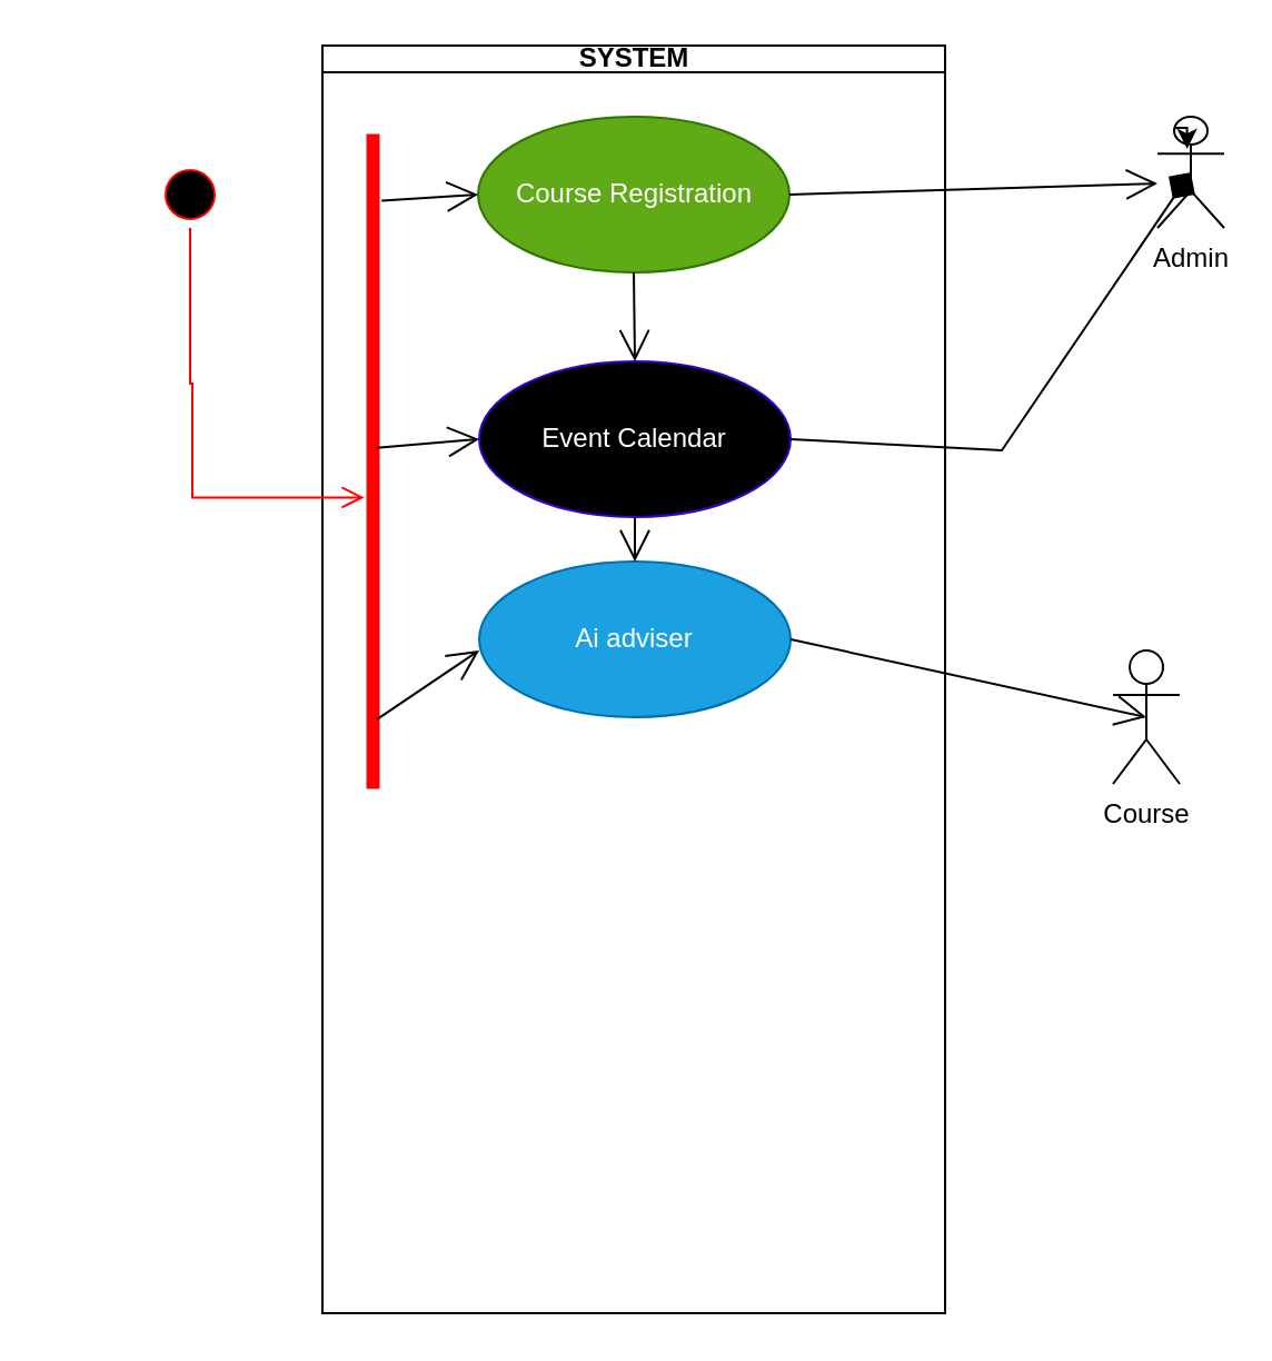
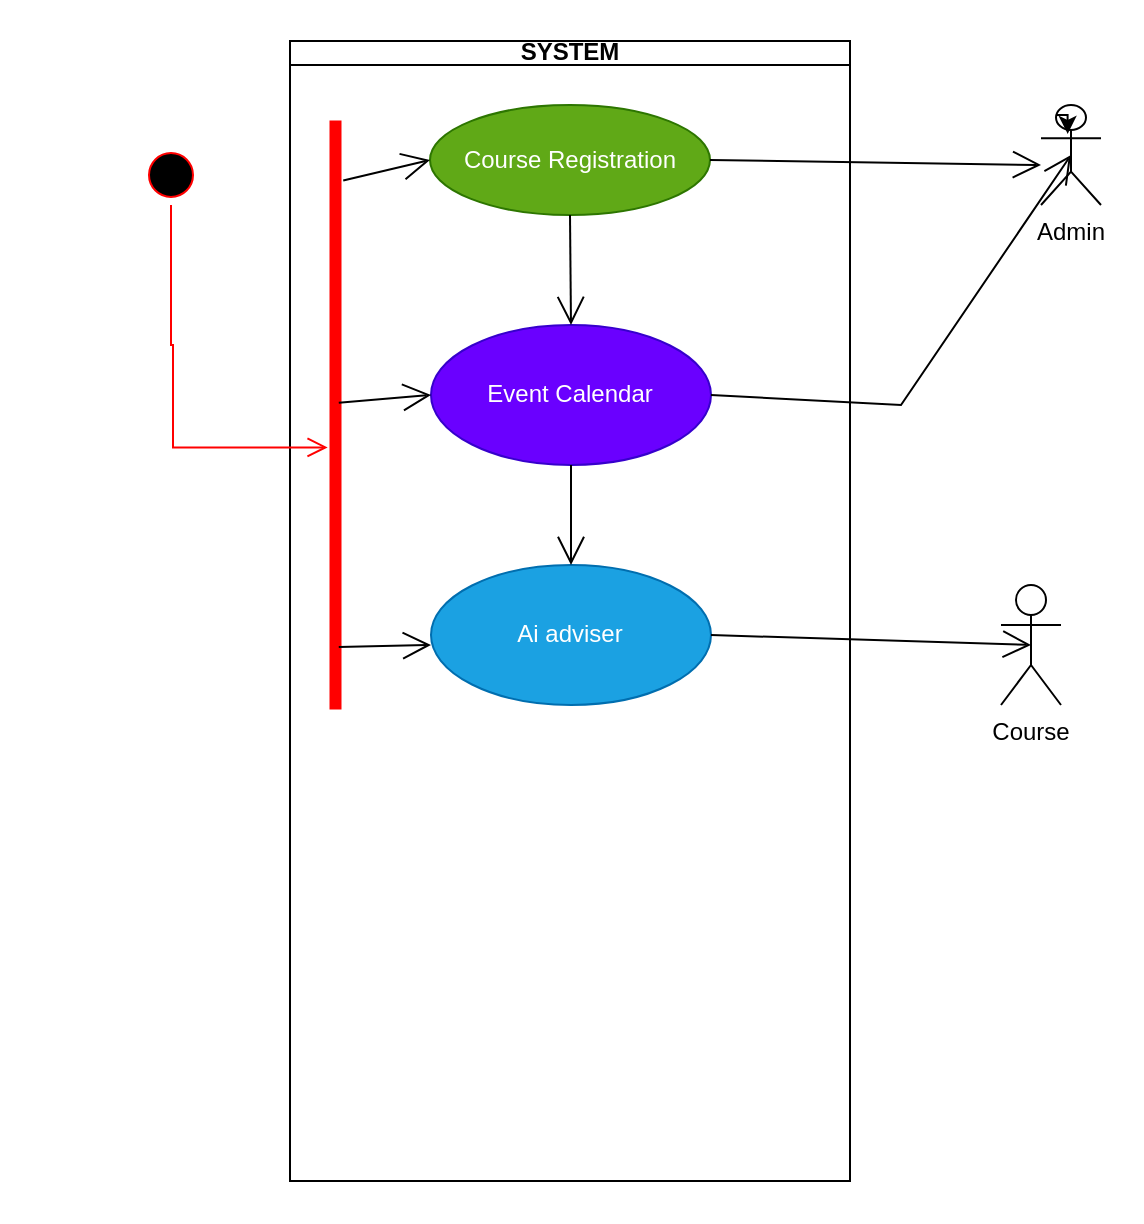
- <mxCell id="3" value="Course Registration" style="ellipse;whiteSpace=wrap;html=1;fillColor=#60a917;fontColor=#ffffff;strokeColor=#2D7600;" vertex="1" parent="2"><mxGeometry x="70" y="32" width="140" height="70" as="geometry" /></mxCell>
+ <mxCell id="3" value="Course Registration" style="ellipse;whiteSpace=wrap;html=1;fillColor=#60a917;fontColor=#ffffff;strokeColor=#2D7600;" vertex="1" parent="2"><mxGeometry x="70" y="32" width="140" height="55" as="geometry" /></mxCell>
- <mxCell id="17" value="" style="endArrow=diamond;endFill=1;endSize=12;html=1;rounded=0;entryX=0.5;entryY=0.5;entryDx=0;entryDy=0;entryPerimeter=0;exitX=1;exitY=0.5;exitDx=0;exitDy=0;" edge="1" parent="1" source="5" target="16"><mxGeometry width="160" relative="1" as="geometry"><mxPoint x="350" y="202" as="sourcePoint" /><mxPoint x="510" y="202" as="targetPoint" /><Array as="points"><mxPoint x="450" y="202" /></Array></mxGeometry></mxCell>
+ <mxCell id="17" value="" style="endArrow=open;endFill=1;endSize=12;html=1;rounded=0;entryX=0.5;entryY=0.5;entryDx=0;entryDy=0;entryPerimeter=0;exitX=1;exitY=0.5;exitDx=0;exitDy=0;" edge="1" parent="1" source="5" target="16"><mxGeometry width="160" relative="1" as="geometry"><mxPoint x="350" y="202" as="sourcePoint" /><mxPoint x="510" y="202" as="targetPoint" /><Array as="points"><mxPoint x="450" y="202" /></Array></mxGeometry></mxCell>
- <mxCell id="5" value="Event Calendar" style="ellipse;whiteSpace=wrap;html=1;fillColor=#000000;fontColor=#ffffff;strokeColor=#3700CC;" vertex="1" parent="2"><mxGeometry x="70.5" y="142" width="140" height="70" as="geometry" /></mxCell>
+ <mxCell id="5" value="Event Calendar" style="ellipse;whiteSpace=wrap;html=1;fillColor=#6a00ff;fontColor=#ffffff;strokeColor=#3700CC;" vertex="1" parent="2"><mxGeometry x="70.5" y="142" width="140" height="70" as="geometry" /></mxCell>
- <mxCell id="4" value="Ai adviser" style="ellipse;whiteSpace=wrap;html=1;fillColor=#1ba1e2;fontColor=#ffffff;strokeColor=#006EAF;" vertex="1" parent="2"><mxGeometry x="70.5" y="232" width="140" height="70" as="geometry" /></mxCell>
+ <mxCell id="4" value="Ai adviser" style="ellipse;whiteSpace=wrap;html=1;fillColor=#1ba1e2;fontColor=#ffffff;strokeColor=#006EAF;" vertex="1" parent="2"><mxGeometry x="70.5" y="262" width="140" height="70" as="geometry" /></mxCell>
